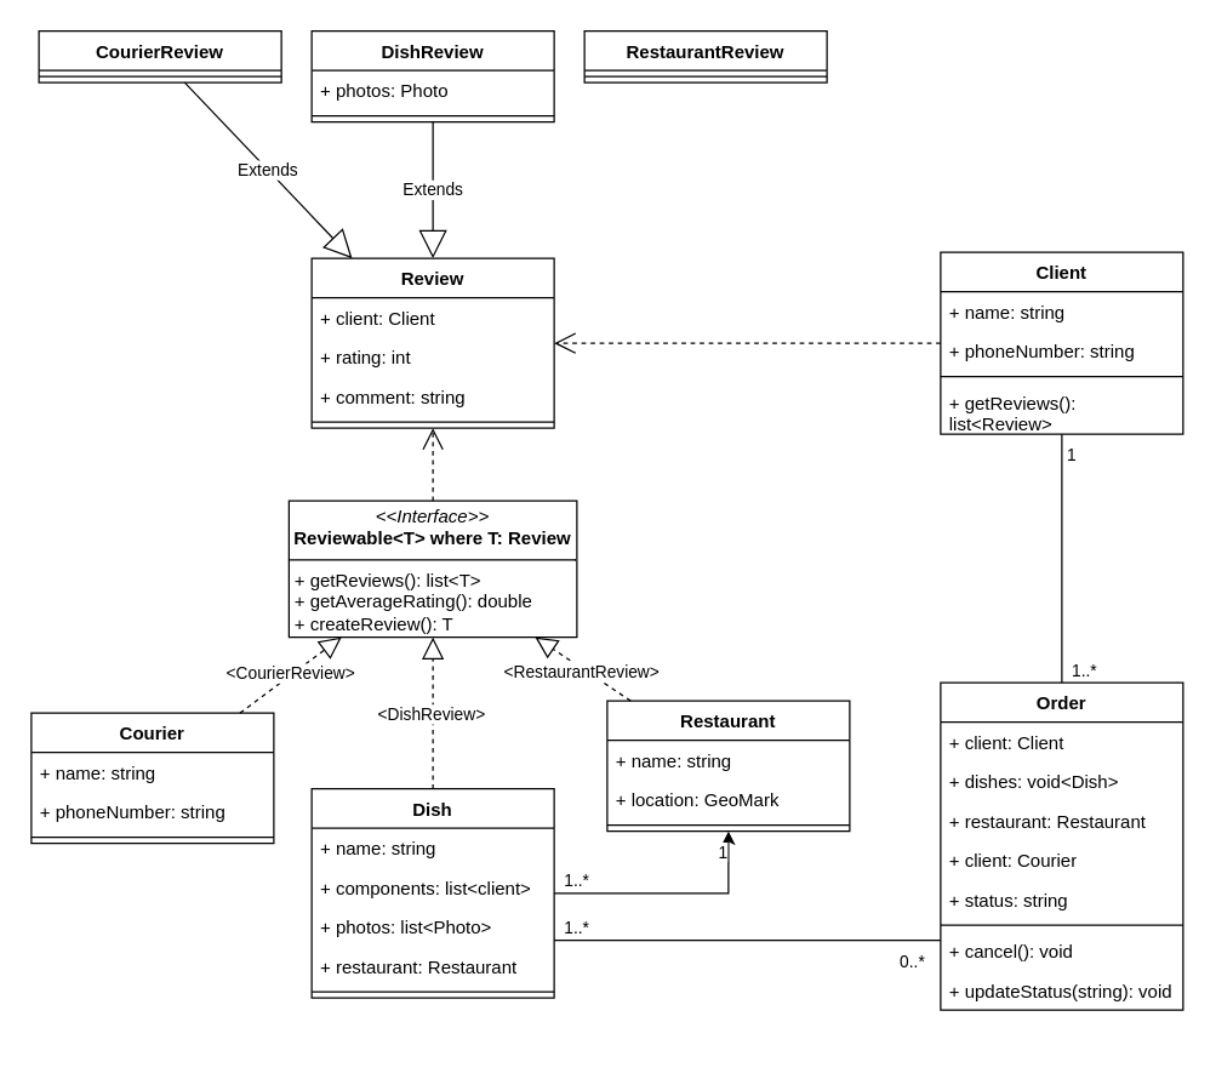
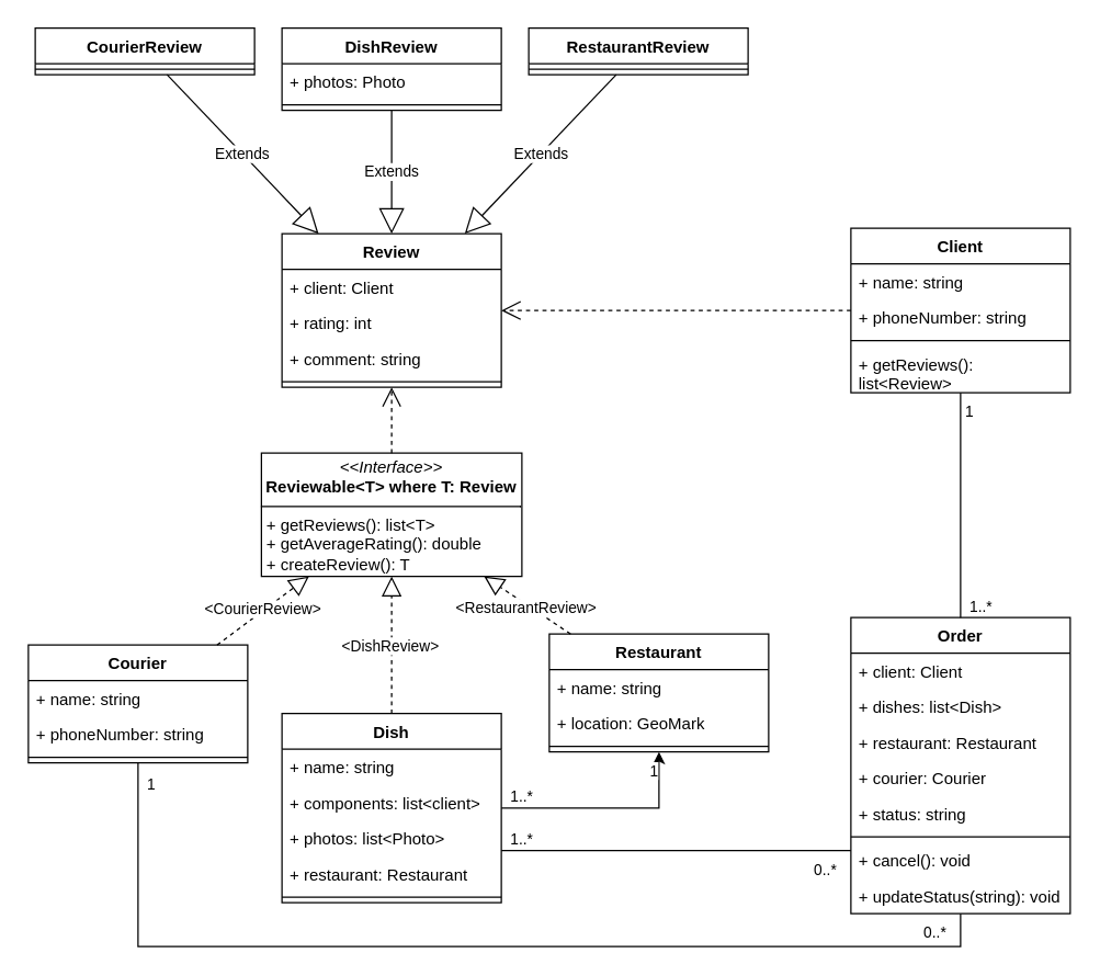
+ <mxCell id="21" value="Extends" style="endArrow=block;endSize=16;endFill=0;html=1;rounded=0;" edge="1" parent="1" source="19" target="7"><mxGeometry width="160" relative="1" as="geometry"><mxPoint x="635" y="280" as="sourcePoint" /><mxPoint x="465" y="248" as="targetPoint" /></mxGeometry></mxCell>
- <mxCell id="46" value="+ dishes: void&amp;lt;Dish&amp;gt;&lt;div&gt;&lt;br&gt;&lt;/div&gt;" style="text;strokeColor=none;fillColor=none;align=left;verticalAlign=top;spacingLeft=4;spacingRight=4;overflow=hidden;rotatable=0;points=[[0,0.5],[1,0.5]];portConstraint=eastwest;whiteSpace=wrap;html=1;" vertex="1" parent="44"><mxGeometry y="52" width="160" height="26" as="geometry" /></mxCell>
+ <mxCell id="46" value="+ dishes: list&amp;lt;Dish&amp;gt;&lt;div&gt;&lt;br&gt;&lt;/div&gt;" style="text;strokeColor=none;fillColor=none;align=left;verticalAlign=top;spacingLeft=4;spacingRight=4;overflow=hidden;rotatable=0;points=[[0,0.5],[1,0.5]];portConstraint=eastwest;whiteSpace=wrap;html=1;" vertex="1" parent="44"><mxGeometry y="52" width="160" height="26" as="geometry" /></mxCell>
- <mxCell id="48" value="+ client: Courier" style="text;strokeColor=none;fillColor=none;align=left;verticalAlign=top;spacingLeft=4;spacingRight=4;overflow=hidden;rotatable=0;points=[[0,0.5],[1,0.5]];portConstraint=eastwest;whiteSpace=wrap;html=1;" vertex="1" parent="44"><mxGeometry y="104" width="160" height="26" as="geometry" /></mxCell>
+ <mxCell id="48" value="+ courier: Courier" style="text;strokeColor=none;fillColor=none;align=left;verticalAlign=top;spacingLeft=4;spacingRight=4;overflow=hidden;rotatable=0;points=[[0,0.5],[1,0.5]];portConstraint=eastwest;whiteSpace=wrap;html=1;" vertex="1" parent="44"><mxGeometry y="104" width="160" height="26" as="geometry" /></mxCell>
+ <mxCell id="63" value="" style="endArrow=none;html=1;edgeStyle=orthogonalEdgeStyle;rounded=0;" edge="1" parent="1" source="22" target="44"><mxGeometry relative="1" as="geometry"><mxPoint x="580" y="525" as="sourcePoint" /><mxPoint x="640" y="525" as="targetPoint" /><Array as="points"><mxPoint x="100" y="690" /><mxPoint x="700" y="690" /></Array></mxGeometry></mxCell>
+ <mxCell id="64" value="1" style="edgeLabel;resizable=0;html=1;align=left;verticalAlign=bottom;" connectable="0" vertex="1" parent="63"><mxGeometry x="-1" relative="1" as="geometry"><mxPoint x="5" y="24" as="offset" /></mxGeometry></mxCell>
+ <mxCell id="65" value="0..*" style="edgeLabel;resizable=0;html=1;align=right;verticalAlign=bottom;" connectable="0" vertex="1" parent="63"><mxGeometry x="1" relative="1" as="geometry"><mxPoint x="-10" y="22" as="offset" /></mxGeometry></mxCell>
